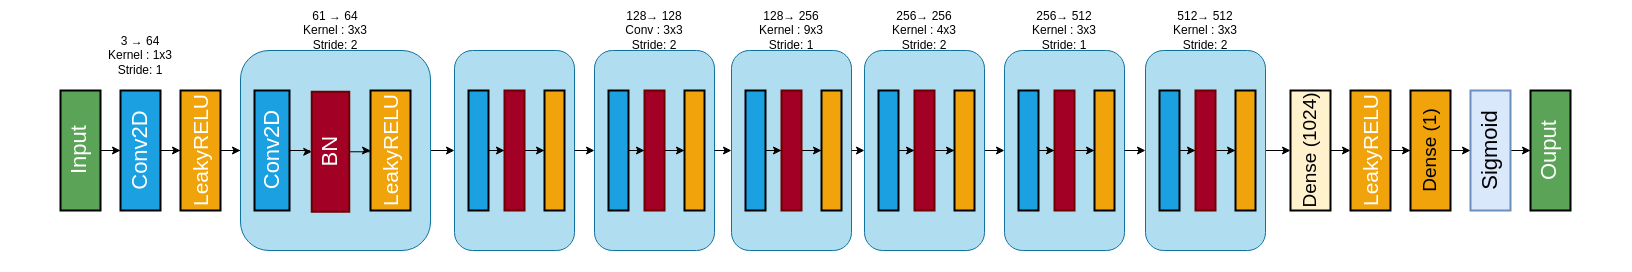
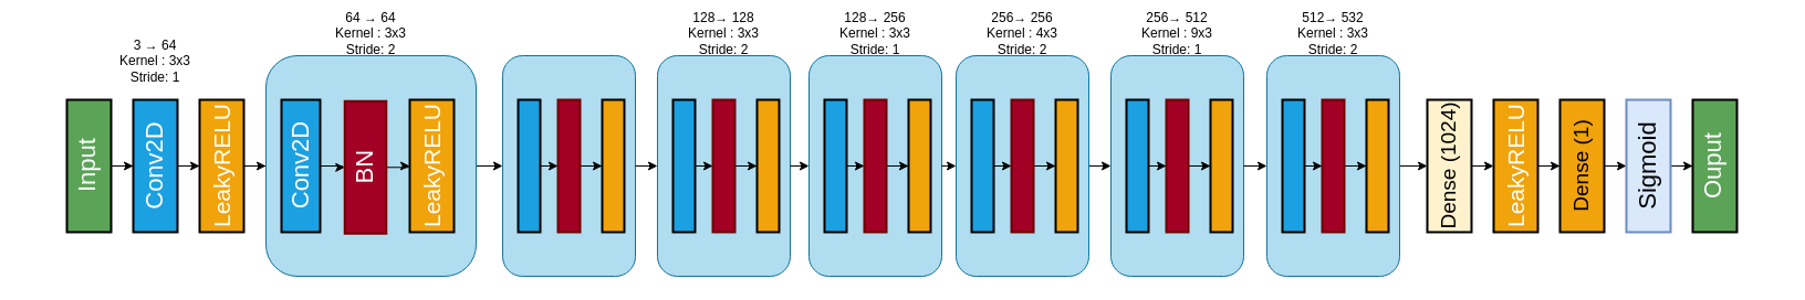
- <mxCell id="13" value="&lt;div&gt;61 → 64 Kernel : 3x3&lt;/div&gt;&lt;div&gt;Stride: 2&lt;/div&gt;" style="text;html=1;align=center;verticalAlign=middle;whiteSpace=wrap;rounded=0;" vertex="1" parent="1"><mxGeometry x="297" y="20" width="76" height="20" as="geometry" /></mxCell>
+ <mxCell id="13" value="&lt;div&gt;64 → 64 Kernel : 3x3&lt;/div&gt;&lt;div&gt;Stride: 2&lt;/div&gt;" style="text;html=1;align=center;verticalAlign=middle;whiteSpace=wrap;rounded=0;" vertex="1" parent="1"><mxGeometry x="297" y="20" width="76" height="20" as="geometry" /></mxCell>
- <mxCell id="57" value="&lt;div&gt;128→ 128 Conv : 3x3&lt;/div&gt;&lt;div&gt;Stride: 2&lt;/div&gt;" style="text;html=1;align=center;verticalAlign=middle;whiteSpace=wrap;rounded=0;" vertex="1" parent="1"><mxGeometry x="616" y="20" width="76" height="20" as="geometry" /></mxCell>
+ <mxCell id="57" value="&lt;div&gt;128→ 128 Kernel : 3x3&lt;/div&gt;&lt;div&gt;Stride: 2&lt;/div&gt;" style="text;html=1;align=center;verticalAlign=middle;whiteSpace=wrap;rounded=0;" vertex="1" parent="1"><mxGeometry x="616" y="20" width="76" height="20" as="geometry" /></mxCell>
- <mxCell id="58" value="&lt;div&gt;128→ 256 Kernel : 9x3&lt;/div&gt;&lt;div&gt;Stride: 1&lt;/div&gt;" style="text;html=1;align=center;verticalAlign=middle;whiteSpace=wrap;rounded=0;" vertex="1" parent="1"><mxGeometry x="753" y="20" width="76" height="20" as="geometry" /></mxCell>
+ <mxCell id="58" value="&lt;div&gt;128→ 256 Kernel : 3x3&lt;/div&gt;&lt;div&gt;Stride: 1&lt;/div&gt;" style="text;html=1;align=center;verticalAlign=middle;whiteSpace=wrap;rounded=0;" vertex="1" parent="1"><mxGeometry x="753" y="20" width="76" height="20" as="geometry" /></mxCell>
- <mxCell id="60" value="&lt;div&gt;256→ 512 Kernel : 3x3&lt;/div&gt;&lt;div&gt;Stride: 1&lt;/div&gt;" style="text;html=1;align=center;verticalAlign=middle;whiteSpace=wrap;rounded=0;" vertex="1" parent="1"><mxGeometry x="1026" y="20" width="76" height="20" as="geometry" /></mxCell>
+ <mxCell id="60" value="&lt;div&gt;256→ 512 Kernel : 9x3&lt;/div&gt;&lt;div&gt;Stride: 1&lt;/div&gt;" style="text;html=1;align=center;verticalAlign=middle;whiteSpace=wrap;rounded=0;" vertex="1" parent="1"><mxGeometry x="1026" y="20" width="76" height="20" as="geometry" /></mxCell>
- <mxCell id="61" value="&lt;div&gt;512→ 512 Kernel : 3x3&lt;/div&gt;&lt;div&gt;Stride: 2&lt;/div&gt;" style="text;html=1;align=center;verticalAlign=middle;whiteSpace=wrap;rounded=0;" vertex="1" parent="1"><mxGeometry x="1167" y="20" width="76" height="20" as="geometry" /></mxCell>
+ <mxCell id="61" value="&lt;div&gt;512→ 532 Kernel : 3x3&lt;/div&gt;&lt;div&gt;Stride: 2&lt;/div&gt;" style="text;html=1;align=center;verticalAlign=middle;whiteSpace=wrap;rounded=0;" vertex="1" parent="1"><mxGeometry x="1167" y="20" width="76" height="20" as="geometry" /></mxCell>
- <mxCell id="11" value="&lt;div&gt;3 → 64 Kernel : 1x3&lt;/div&gt;&lt;div&gt;Stride: 1&lt;/div&gt;" style="text;html=1;align=center;verticalAlign=middle;whiteSpace=wrap;rounded=0;" parent="1" vertex="1"><mxGeometry x="102" y="40" width="76" height="30" as="geometry" /></mxCell>
+ <mxCell id="11" value="&lt;div&gt;3 → 64 Kernel : 3x3&lt;/div&gt;&lt;div&gt;Stride: 1&lt;/div&gt;" style="text;html=1;align=center;verticalAlign=middle;whiteSpace=wrap;rounded=0;" parent="1" vertex="1"><mxGeometry x="102" y="40" width="76" height="30" as="geometry" /></mxCell>
